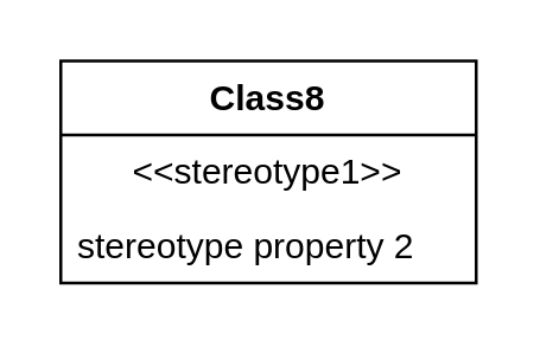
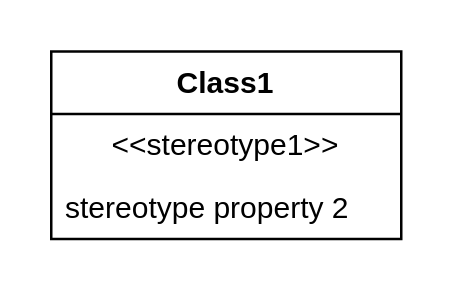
- <mxCell id="2" value="Class8" style="swimlane;fontStyle=1;align=center;verticalAlign=middle;childLayout=stackLayout;horizontal=1;startSize=25;horizontalStack=0;resizeParent=1;resizeParentMax=0;resizeLast=0;collapsible=0;marginBottom=0;html=1;whiteSpace=wrap;" vertex="1" parent="1"><mxGeometry x="20" y="20" width="140" height="75" as="geometry" /></mxCell>
+ <mxCell id="2" value="Class1" style="swimlane;fontStyle=1;align=center;verticalAlign=middle;childLayout=stackLayout;horizontal=1;startSize=25;horizontalStack=0;resizeParent=1;resizeParentMax=0;resizeLast=0;collapsible=0;marginBottom=0;html=1;whiteSpace=wrap;" vertex="1" parent="1"><mxGeometry x="20" y="20" width="140" height="75" as="geometry" /></mxCell>
